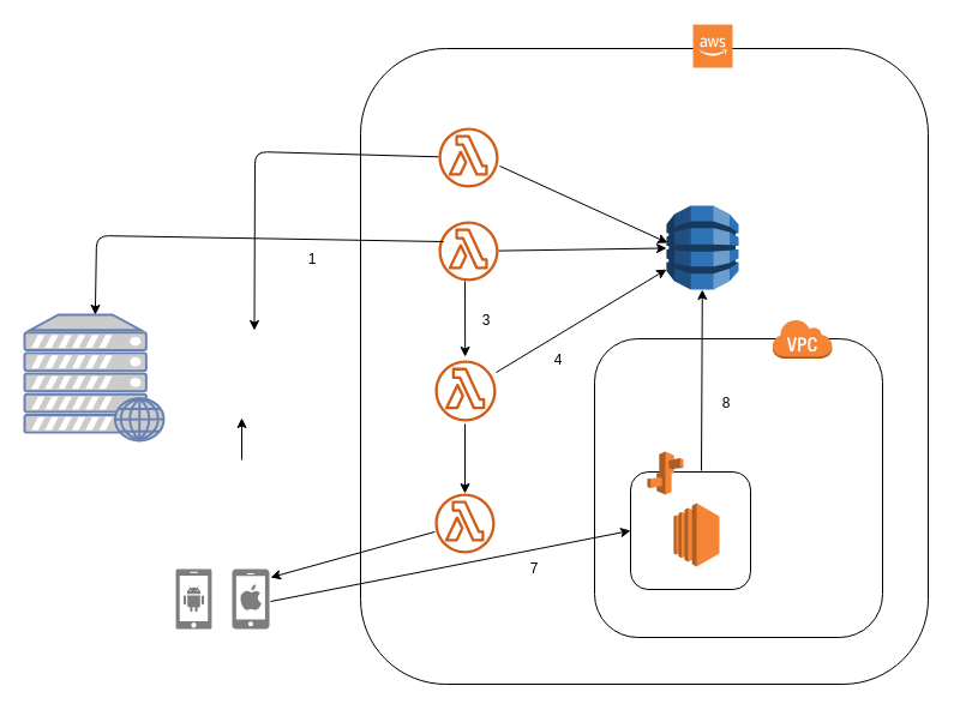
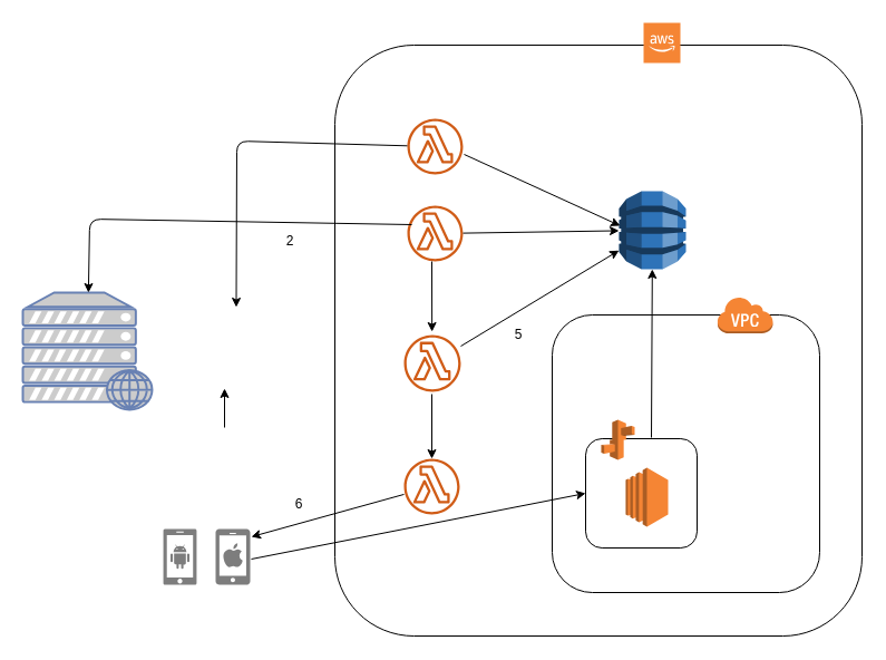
- <mxCell id="39" value="1" style="text;html=1;strokeColor=none;fillColor=none;align=center;verticalAlign=middle;whiteSpace=wrap;rounded=0;" vertex="1" parent="1"><mxGeometry x="240" y="206" width="40" height="20" as="geometry" /></mxCell>
+ <mxCell id="39" value="2" style="text;html=1;strokeColor=none;fillColor=none;align=center;verticalAlign=middle;whiteSpace=wrap;rounded=0;" vertex="1" parent="1"><mxGeometry x="240" y="206" width="40" height="20" as="geometry" /></mxCell>
- <mxCell id="34" value="3" style="text;html=1;strokeColor=none;fillColor=none;align=center;verticalAlign=middle;whiteSpace=wrap;rounded=0;" vertex="1" parent="1"><mxGeometry x="385" y="257" width="40" height="20" as="geometry" /></mxCell>
- <mxCell id="35" value="4" style="text;html=1;strokeColor=none;fillColor=none;align=center;verticalAlign=middle;whiteSpace=wrap;rounded=0;" vertex="1" parent="1"><mxGeometry x="445" y="290" width="40" height="20" as="geometry" /></mxCell>
+ <mxCell id="35" value="5" style="text;html=1;strokeColor=none;fillColor=none;align=center;verticalAlign=middle;whiteSpace=wrap;rounded=0;" vertex="1" parent="1"><mxGeometry x="445" y="290" width="40" height="20" as="geometry" /></mxCell>
- <mxCell id="38" value="8" style="text;html=1;strokeColor=none;fillColor=none;align=center;verticalAlign=middle;whiteSpace=wrap;rounded=0;" vertex="1" parent="1"><mxGeometry x="585" y="325.5" width="40" height="20" as="geometry" /></mxCell>
+ <mxCell id="36" value="6" style="text;html=1;strokeColor=none;fillColor=none;align=center;verticalAlign=middle;whiteSpace=wrap;rounded=0;" vertex="1" parent="1"><mxGeometry x="248" y="442" width="40" height="20" as="geometry" /></mxCell>
- <mxCell id="37" value="7" style="text;html=1;strokeColor=none;fillColor=none;align=center;verticalAlign=middle;whiteSpace=wrap;rounded=0;" vertex="1" parent="1"><mxGeometry x="425" y="464" width="40" height="20" as="geometry" /></mxCell>
